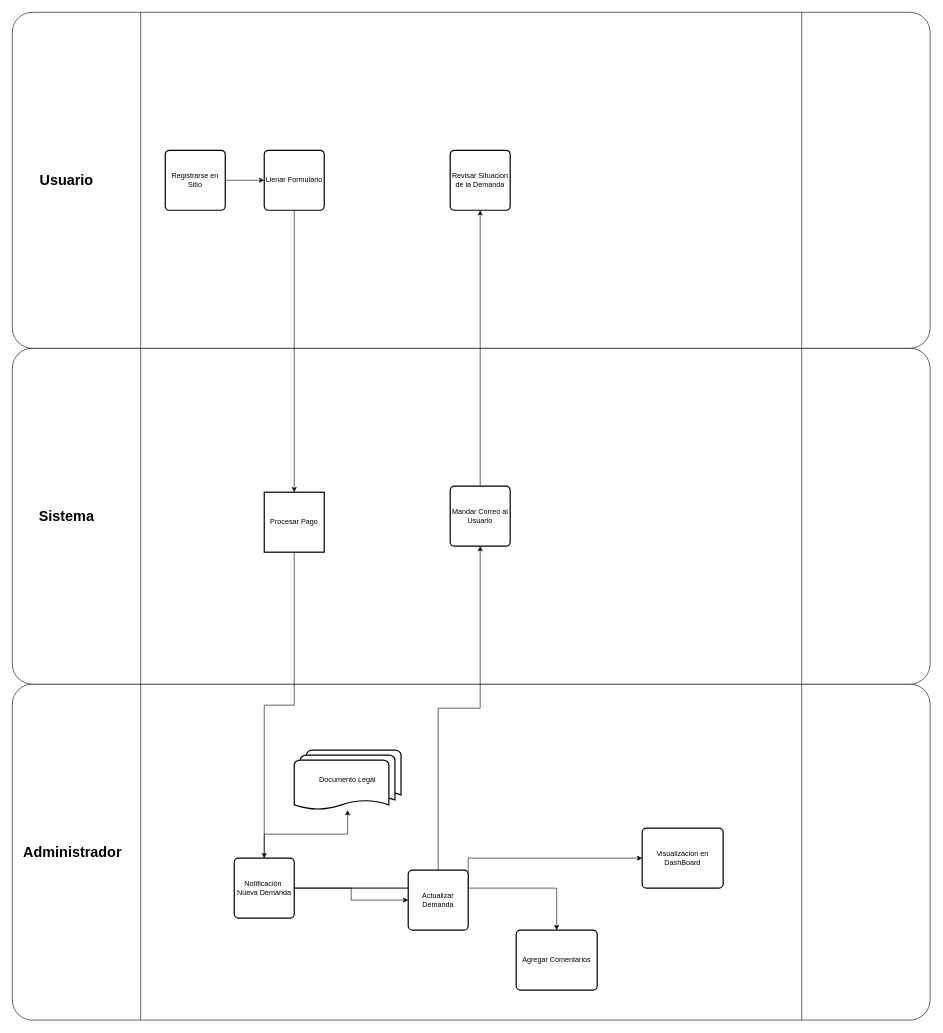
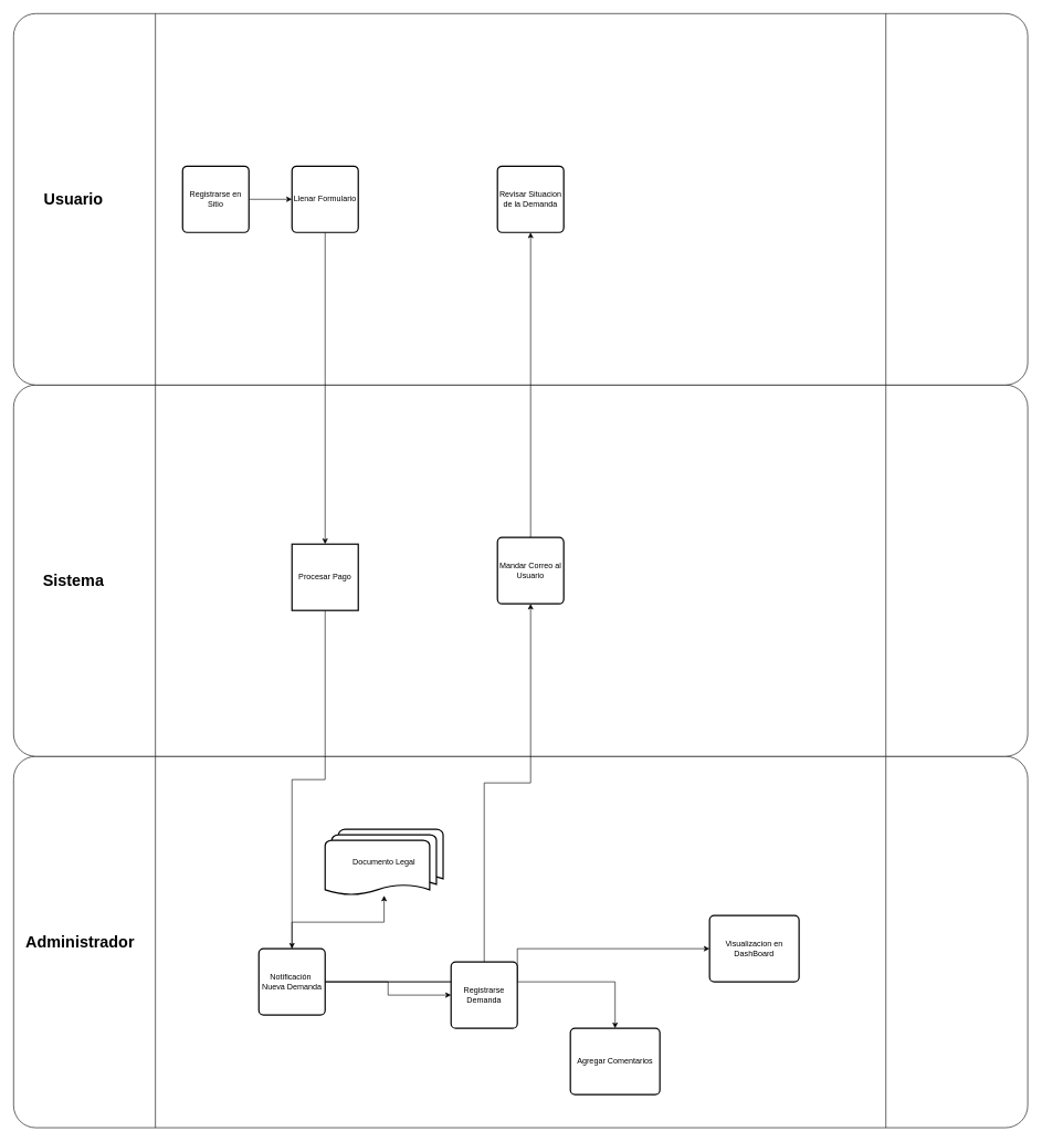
- <mxCell id="23" value="Sistema" style="text;strokeColor=none;fillColor=none;html=1;fontSize=24;fontStyle=1;verticalAlign=middle;align=center;" parent="1" vertex="1"><mxGeometry x="60" y="840" width="100" height="40" as="geometry" /></mxCell>
+ <mxCell id="23" value="Sistema" style="text;strokeColor=none;fillColor=none;html=1;fontSize=24;fontStyle=1;verticalAlign=middle;align=center;" parent="1" vertex="1"><mxGeometry x="60" y="855" width="100" height="40" as="geometry" /></mxCell>
- <mxCell id="18" value="Actualizar Demanda" style="rounded=1;whiteSpace=wrap;html=1;absoluteArcSize=1;arcSize=14;strokeWidth=2;" parent="1" vertex="1"><mxGeometry x="680" y="1450" width="100" height="100" as="geometry" /></mxCell>
+ <mxCell id="18" value="Registrarse Demanda" style="rounded=1;whiteSpace=wrap;html=1;absoluteArcSize=1;arcSize=14;strokeWidth=2;" parent="1" vertex="1"><mxGeometry x="680" y="1450" width="100" height="100" as="geometry" /></mxCell>
